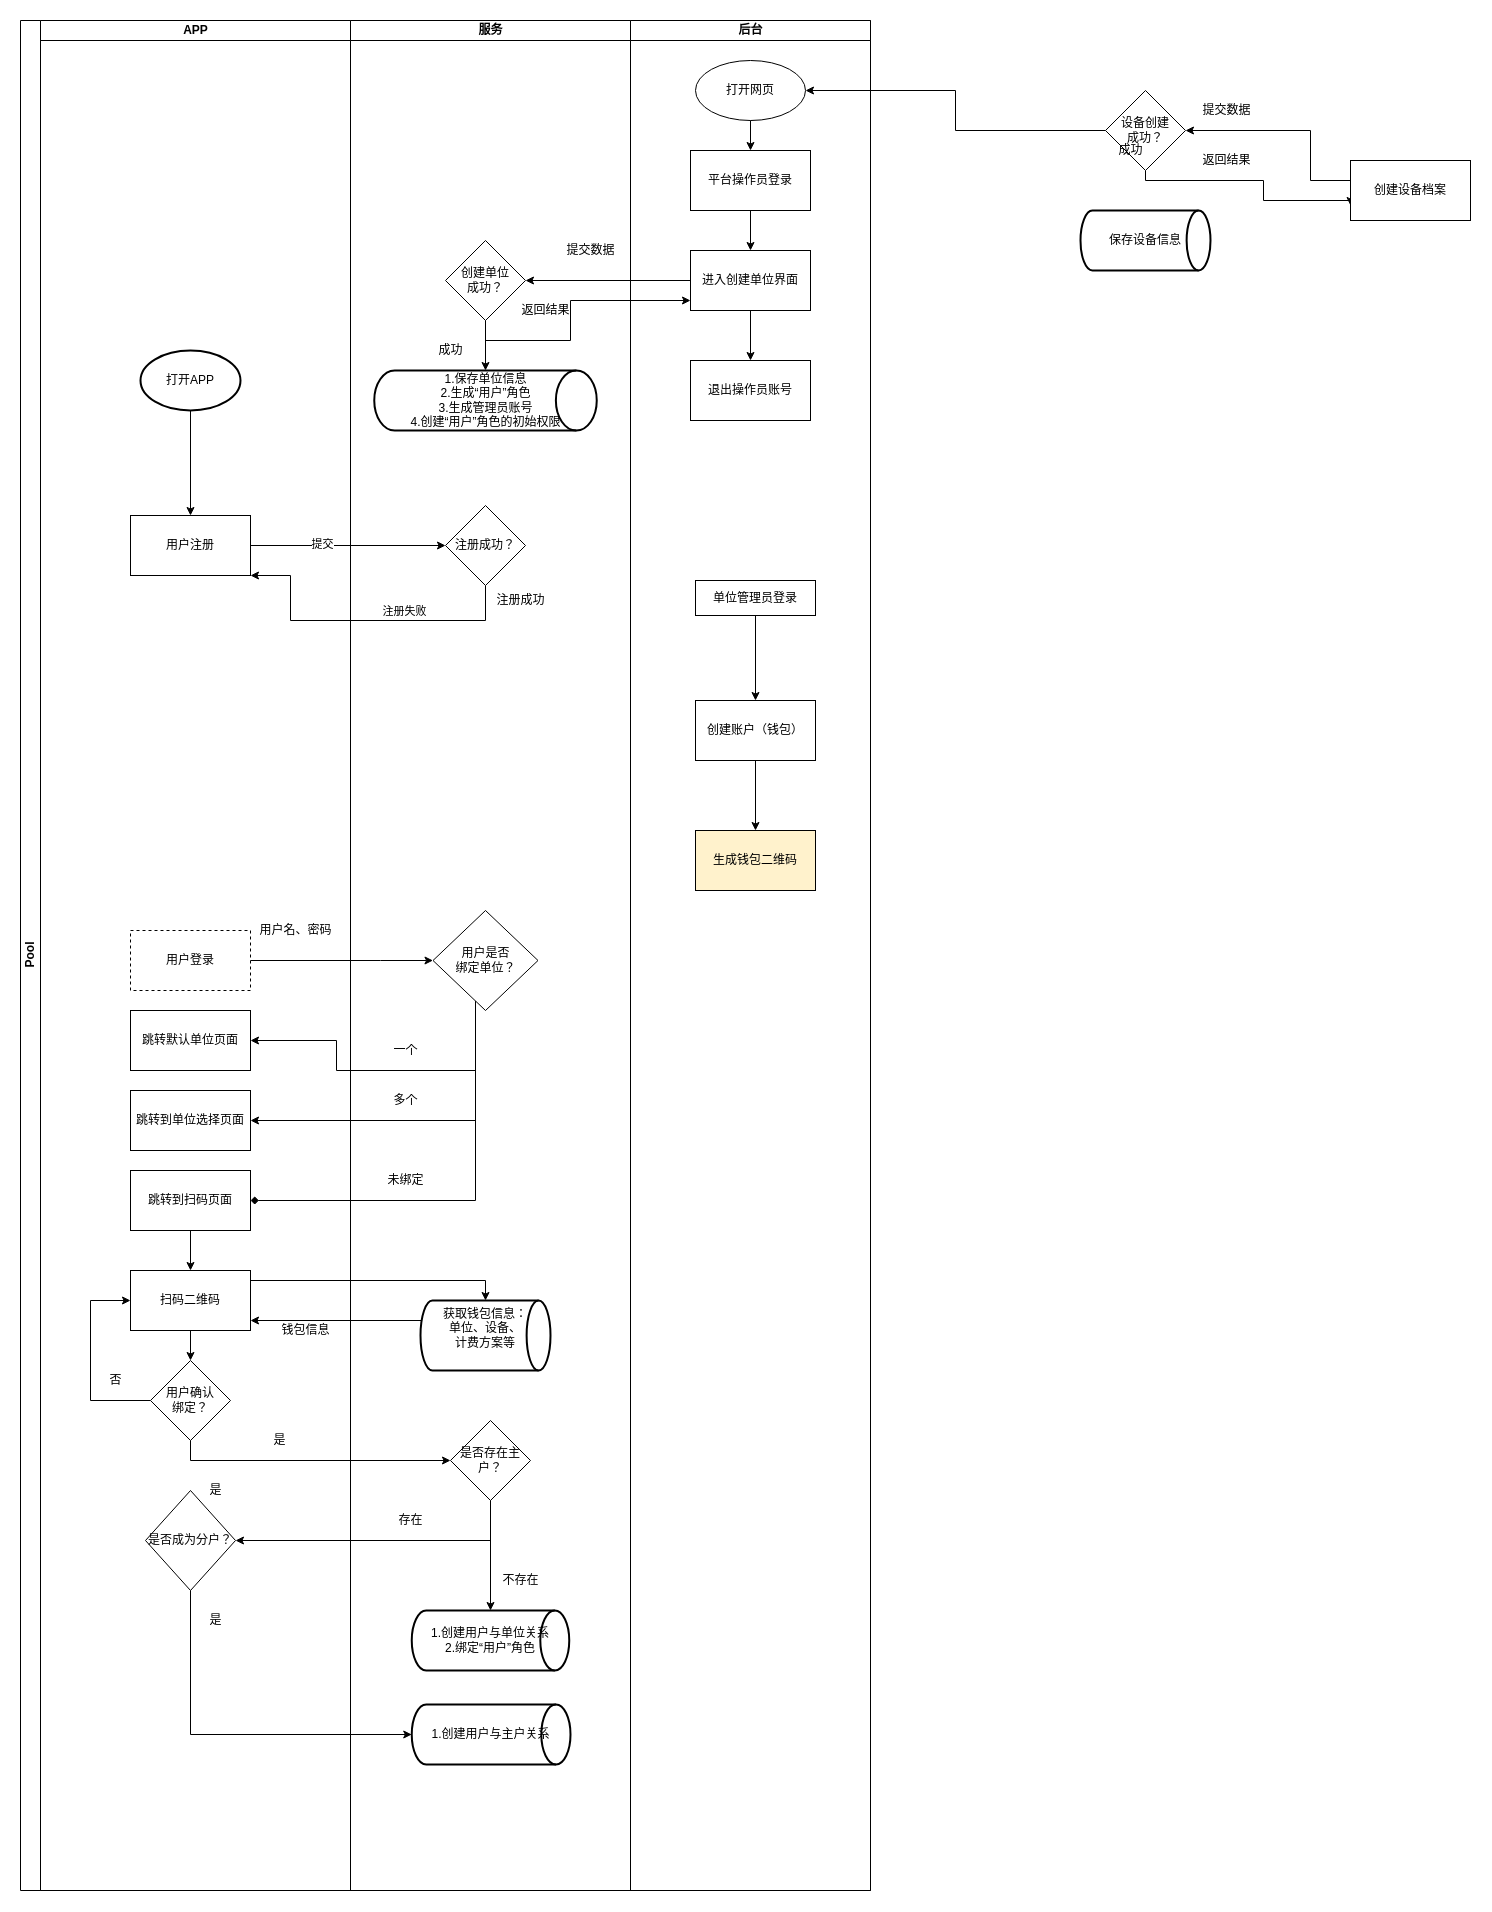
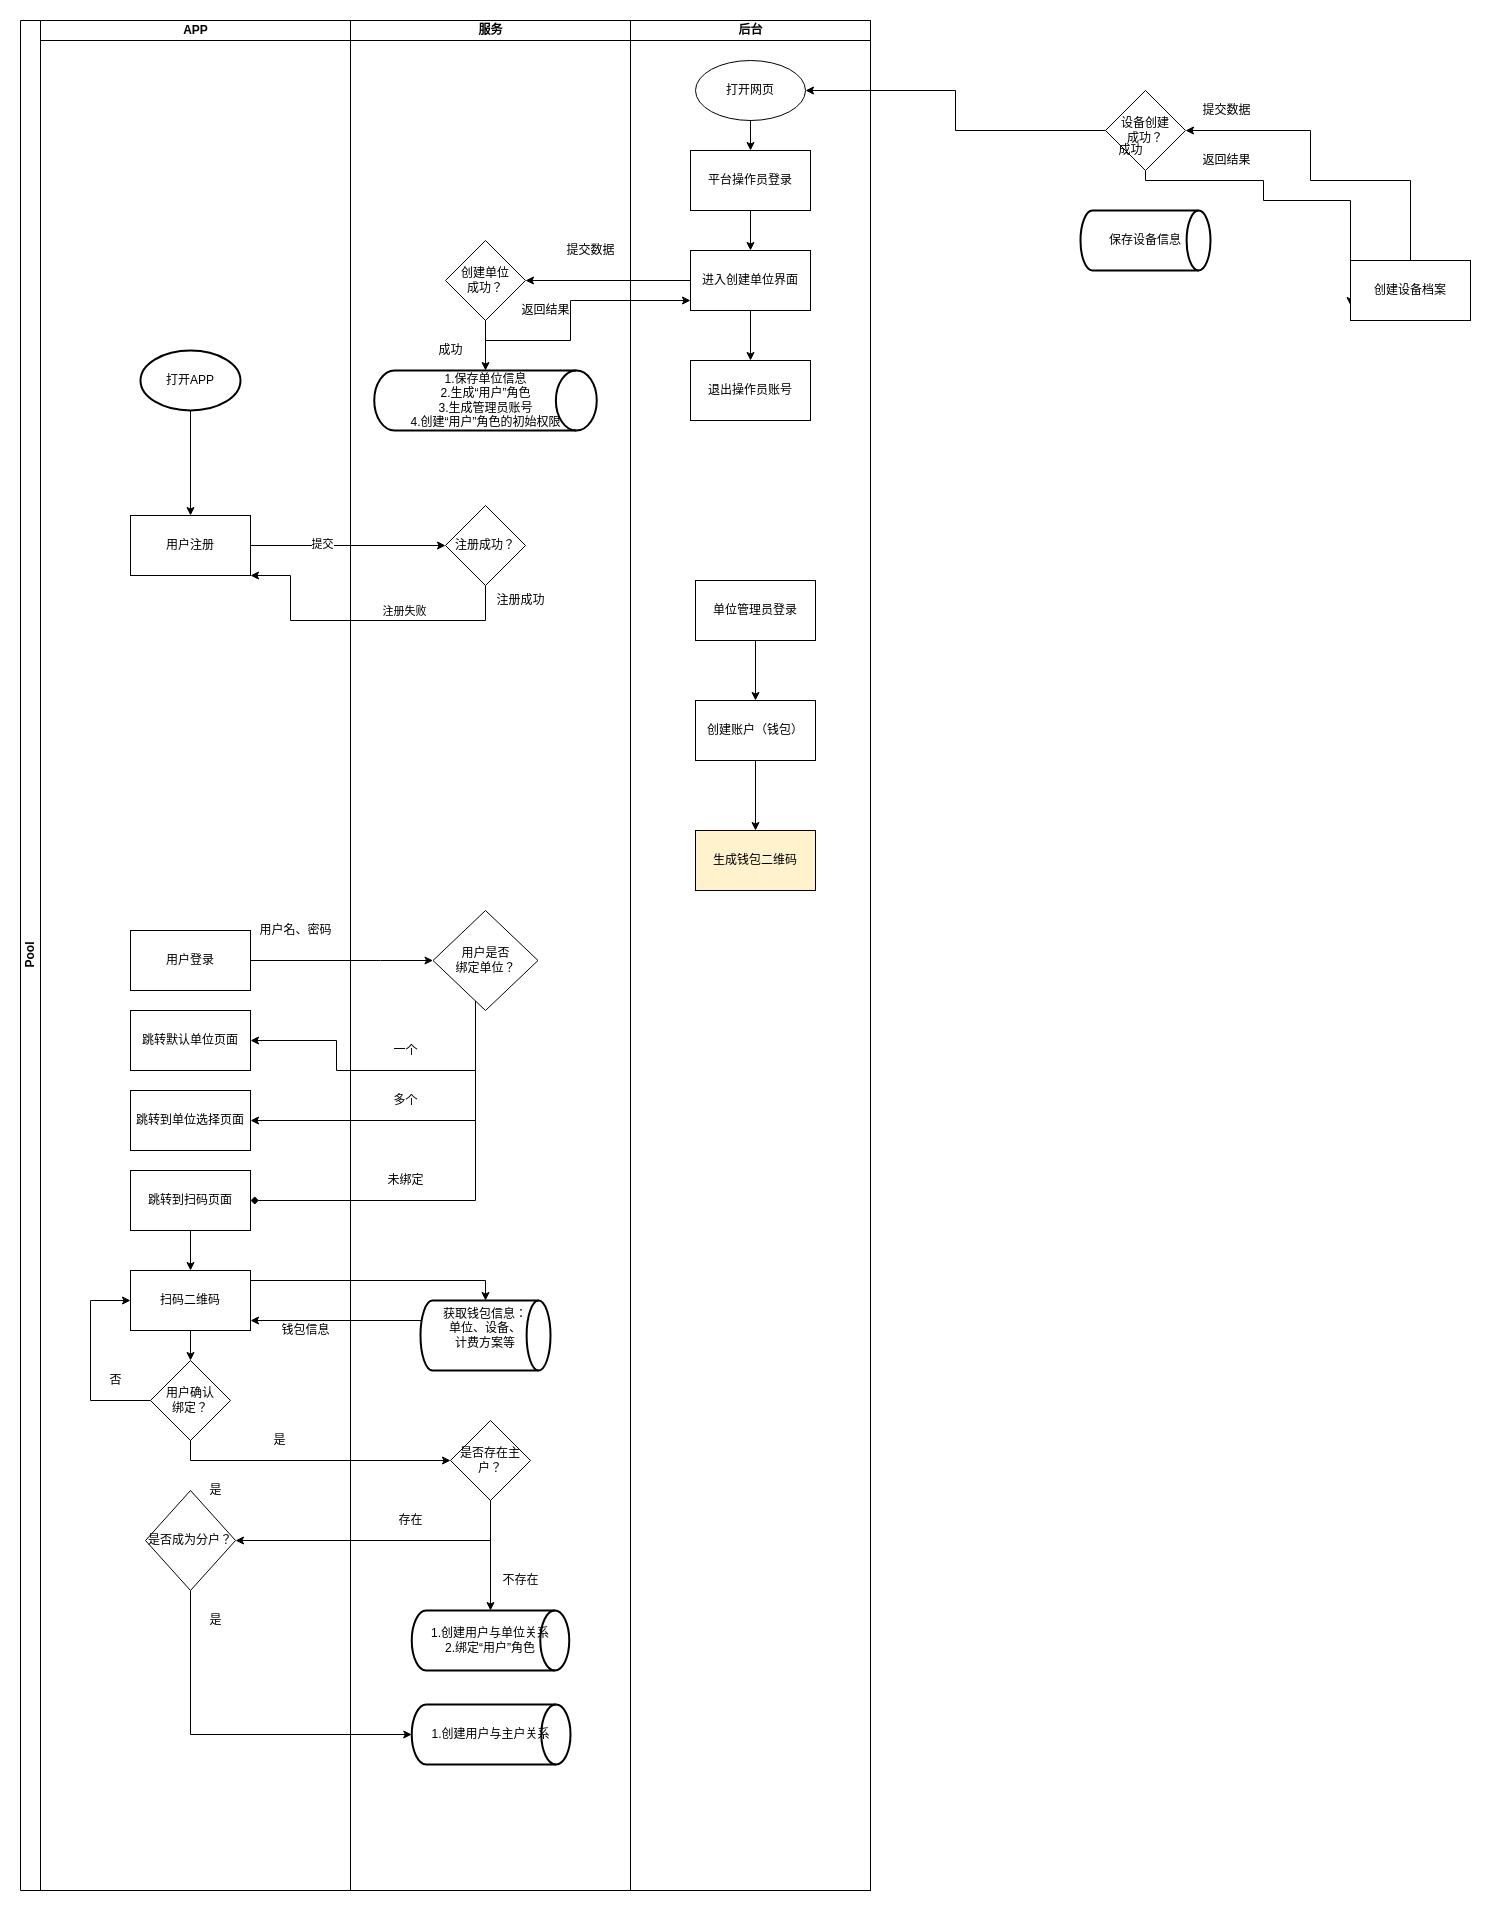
- <mxCell id="77" value="创建设备档案" style="whiteSpace=wrap;html=1;" parent="1" vertex="1"><mxGeometry x="1350" y="160" width="120" height="60" as="geometry" /></mxCell>
+ <mxCell id="77" value="创建设备档案" style="whiteSpace=wrap;html=1;" parent="1" vertex="1"><mxGeometry x="1350" y="260" width="120" height="60" as="geometry" /></mxCell>
- <mxCell id="64" value="单位管理员登录" style="whiteSpace=wrap;html=1;" parent="56" vertex="1"><mxGeometry x="65" y="560" width="120" height="35" as="geometry" /></mxCell>
+ <mxCell id="64" value="单位管理员登录" style="whiteSpace=wrap;html=1;" parent="56" vertex="1"><mxGeometry x="65" y="560" width="120" height="60" as="geometry" /></mxCell>
- <mxCell id="7" value="用户登录" style="whiteSpace=wrap;html=1;dashed=1;" parent="3" vertex="1"><mxGeometry x="90" y="910" width="120" height="60" as="geometry" /></mxCell>
+ <mxCell id="7" value="用户登录" style="whiteSpace=wrap;html=1;" parent="3" vertex="1"><mxGeometry x="90" y="910" width="120" height="60" as="geometry" /></mxCell>
